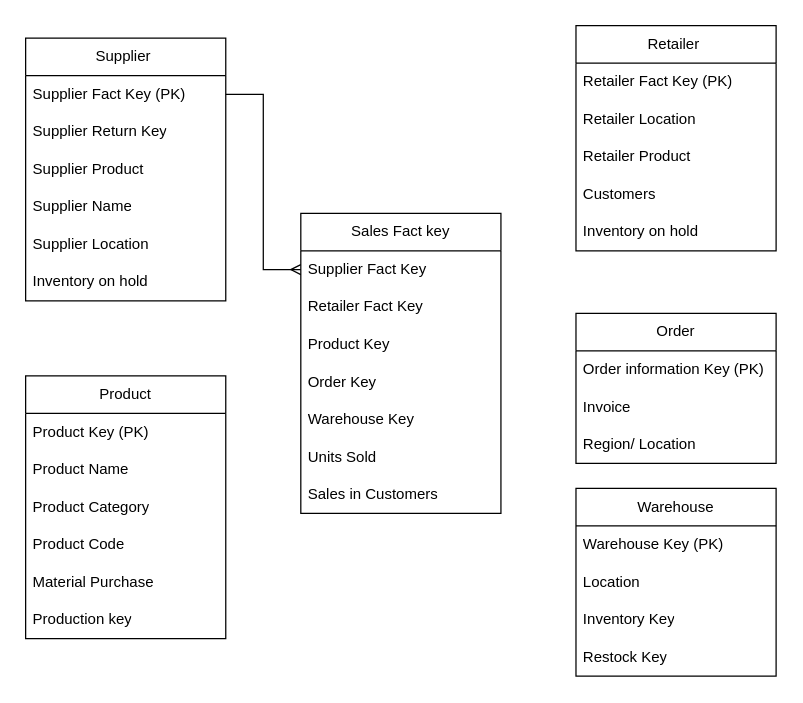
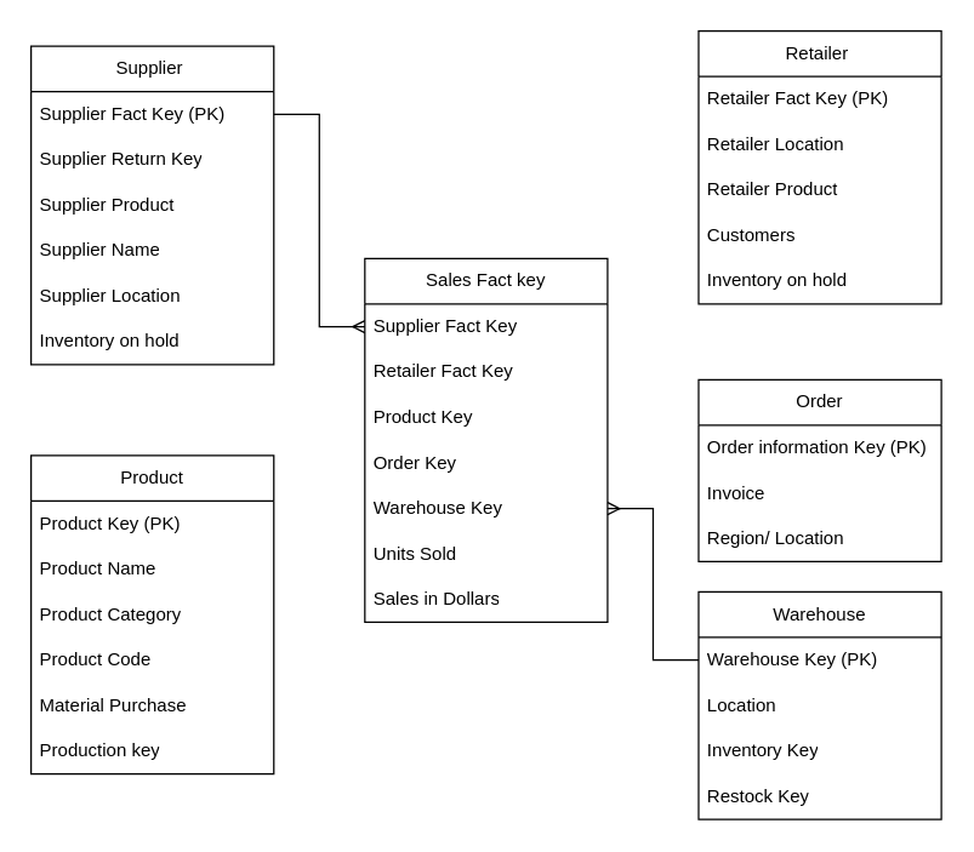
+ <mxCell id="34" value="" style="edgeStyle=entityRelationEdgeStyle;fontSize=12;html=1;endArrow=ERmany;rounded=0;" parent="1" source="29" target="7" edge="1"><mxGeometry width="100" height="100" relative="1" as="geometry"><mxPoint x="390" y="420" as="sourcePoint" /><mxPoint x="490" y="320" as="targetPoint" /></mxGeometry></mxCell>
- <mxCell id="9" value="Sales in Customers" style="text;strokeColor=none;fillColor=none;align=left;verticalAlign=middle;spacingLeft=4;spacingRight=4;overflow=hidden;points=[[0,0.5],[1,0.5]];portConstraint=eastwest;rotatable=0;whiteSpace=wrap;html=1;" parent="2" vertex="1"><mxGeometry y="210" width="160" height="30" as="geometry" /></mxCell>
+ <mxCell id="9" value="Sales in Dollars" style="text;strokeColor=none;fillColor=none;align=left;verticalAlign=middle;spacingLeft=4;spacingRight=4;overflow=hidden;points=[[0,0.5],[1,0.5]];portConstraint=eastwest;rotatable=0;whiteSpace=wrap;html=1;" parent="2" vertex="1"><mxGeometry y="210" width="160" height="30" as="geometry" /></mxCell>
